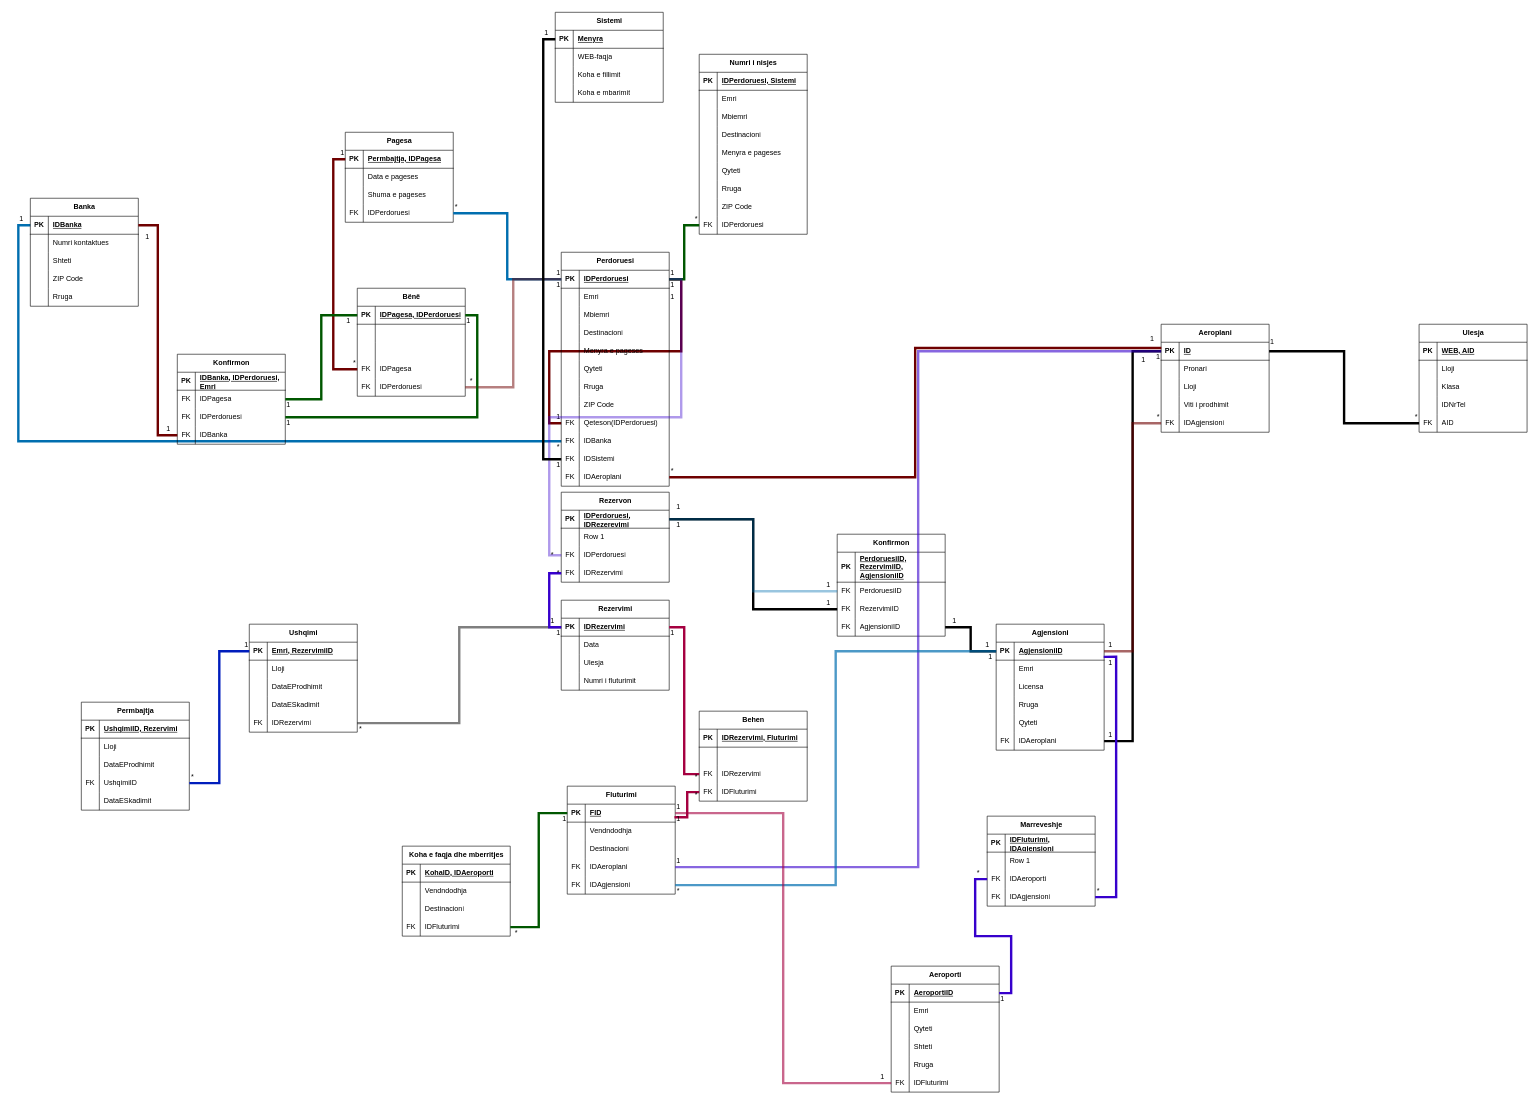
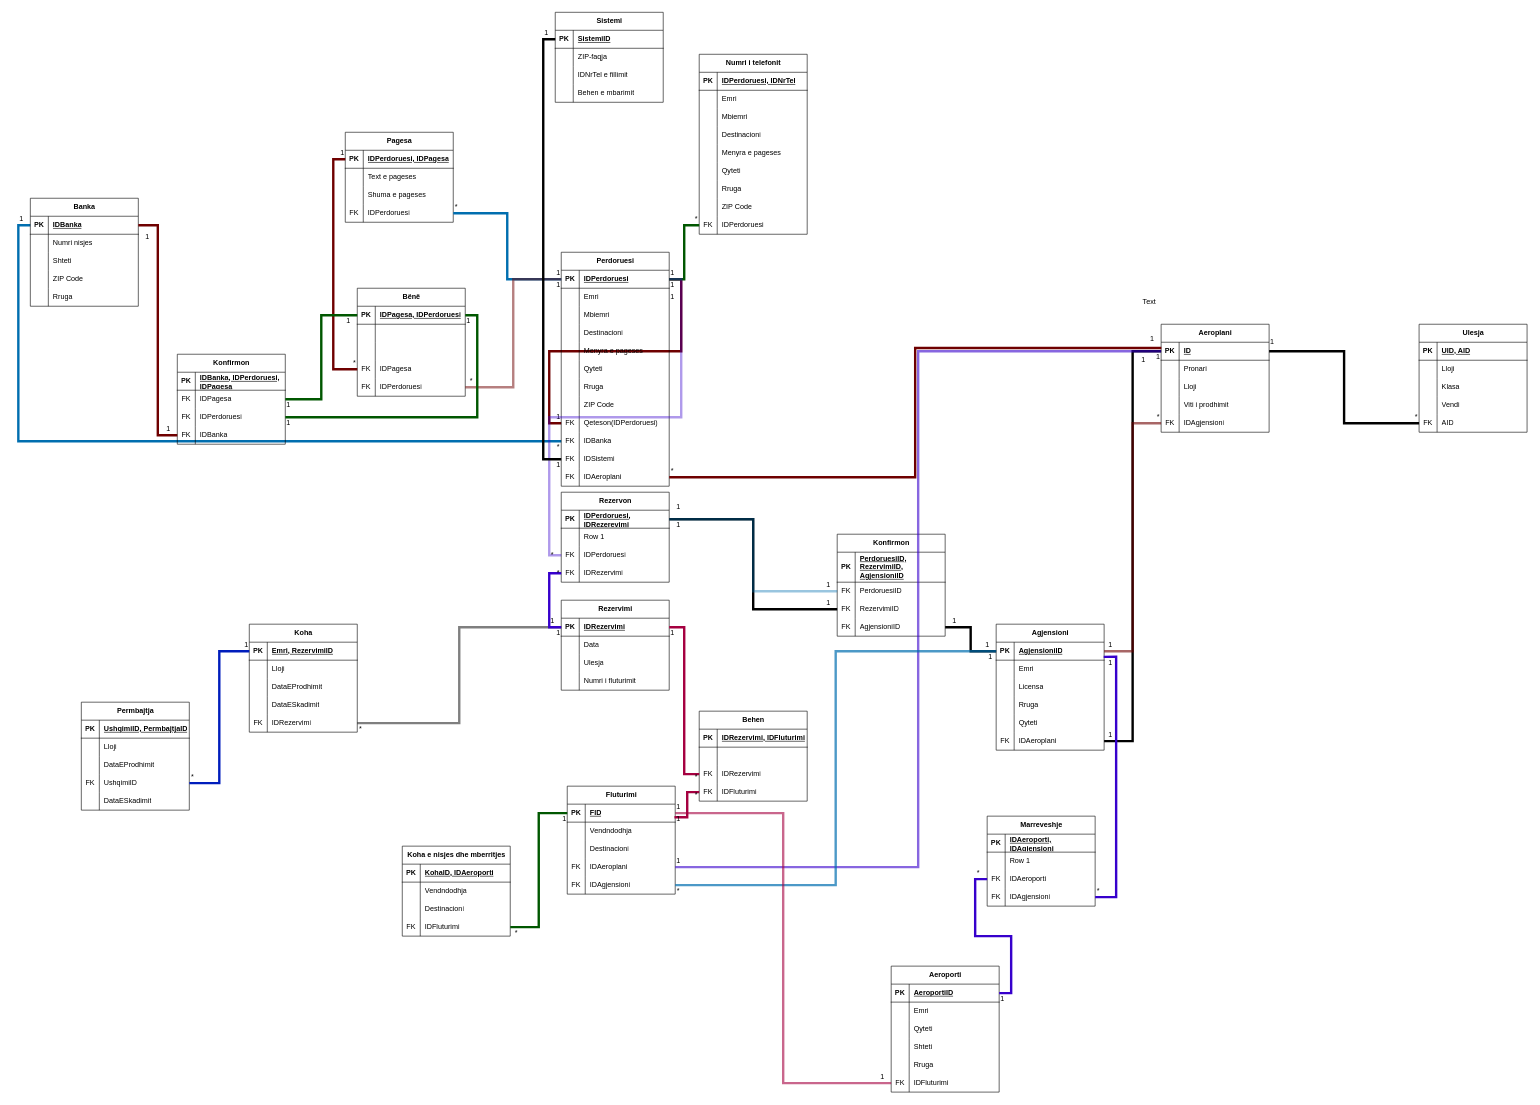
- <mxCell id="266" value="Menyra" style="shape=partialRectangle;connectable=0;fillColor=none;top=0;left=0;bottom=0;right=0;align=left;spacingLeft=6;fontStyle=5;overflow=hidden;whiteSpace=wrap;html=1;" vertex="1" parent="264"><mxGeometry x="30" width="150" height="30" as="geometry"><mxRectangle width="150" height="30" as="alternateBounds" /></mxGeometry></mxCell>
+ <mxCell id="266" value="SistemiID" style="shape=partialRectangle;connectable=0;fillColor=none;top=0;left=0;bottom=0;right=0;align=left;spacingLeft=6;fontStyle=5;overflow=hidden;whiteSpace=wrap;html=1;" vertex="1" parent="264"><mxGeometry x="30" width="150" height="30" as="geometry"><mxRectangle width="150" height="30" as="alternateBounds" /></mxGeometry></mxCell>
- <mxCell id="269" value="WEB-faqja" style="shape=partialRectangle;connectable=0;fillColor=none;top=0;left=0;bottom=0;right=0;align=left;spacingLeft=6;overflow=hidden;whiteSpace=wrap;html=1;" vertex="1" parent="267"><mxGeometry x="30" width="150" height="30" as="geometry"><mxRectangle width="150" height="30" as="alternateBounds" /></mxGeometry></mxCell>
+ <mxCell id="269" value="ZIP-faqja" style="shape=partialRectangle;connectable=0;fillColor=none;top=0;left=0;bottom=0;right=0;align=left;spacingLeft=6;overflow=hidden;whiteSpace=wrap;html=1;" vertex="1" parent="267"><mxGeometry x="30" width="150" height="30" as="geometry"><mxRectangle width="150" height="30" as="alternateBounds" /></mxGeometry></mxCell>
- <mxCell id="42" value="Numri i nisjes" style="shape=table;startSize=30;container=1;collapsible=1;childLayout=tableLayout;fixedRows=1;rowLines=0;fontStyle=1;align=center;resizeLast=1;html=1;" vertex="1" parent="1"><mxGeometry x="1165" y="90" width="180" height="300" as="geometry" /></mxCell>
+ <mxCell id="42" value="Numri i telefonit" style="shape=table;startSize=30;container=1;collapsible=1;childLayout=tableLayout;fixedRows=1;rowLines=0;fontStyle=1;align=center;resizeLast=1;html=1;" vertex="1" parent="1"><mxGeometry x="1165" y="90" width="180" height="300" as="geometry" /></mxCell>
- <mxCell id="272" value="Koha e fillimit" style="shape=partialRectangle;connectable=0;fillColor=none;top=0;left=0;bottom=0;right=0;align=left;spacingLeft=6;overflow=hidden;whiteSpace=wrap;html=1;" vertex="1" parent="270"><mxGeometry x="30" width="150" height="30" as="geometry"><mxRectangle width="150" height="30" as="alternateBounds" /></mxGeometry></mxCell>
+ <mxCell id="272" value="IDNrTel e fillimit" style="shape=partialRectangle;connectable=0;fillColor=none;top=0;left=0;bottom=0;right=0;align=left;spacingLeft=6;overflow=hidden;whiteSpace=wrap;html=1;" vertex="1" parent="270"><mxGeometry x="30" width="150" height="30" as="geometry"><mxRectangle width="150" height="30" as="alternateBounds" /></mxGeometry></mxCell>
- <mxCell id="45" value="IDPerdoruesi, Sistemi" style="shape=partialRectangle;connectable=0;fillColor=none;top=0;left=0;bottom=0;right=0;align=left;spacingLeft=6;fontStyle=5;overflow=hidden;whiteSpace=wrap;html=1;" vertex="1" parent="43"><mxGeometry x="30" width="150" height="30" as="geometry"><mxRectangle width="150" height="30" as="alternateBounds" /></mxGeometry></mxCell>
+ <mxCell id="45" value="IDPerdoruesi, IDNrTel" style="shape=partialRectangle;connectable=0;fillColor=none;top=0;left=0;bottom=0;right=0;align=left;spacingLeft=6;fontStyle=5;overflow=hidden;whiteSpace=wrap;html=1;" vertex="1" parent="43"><mxGeometry x="30" width="150" height="30" as="geometry"><mxRectangle width="150" height="30" as="alternateBounds" /></mxGeometry></mxCell>
- <mxCell id="275" value="Koha e mbarimit" style="shape=partialRectangle;connectable=0;fillColor=none;top=0;left=0;bottom=0;right=0;align=left;spacingLeft=6;overflow=hidden;whiteSpace=wrap;html=1;" vertex="1" parent="273"><mxGeometry x="30" width="150" height="30" as="geometry"><mxRectangle width="150" height="30" as="alternateBounds" /></mxGeometry></mxCell>
+ <mxCell id="275" value="Behen e mbarimit" style="shape=partialRectangle;connectable=0;fillColor=none;top=0;left=0;bottom=0;right=0;align=left;spacingLeft=6;overflow=hidden;whiteSpace=wrap;html=1;" vertex="1" parent="273"><mxGeometry x="30" width="150" height="30" as="geometry"><mxRectangle width="150" height="30" as="alternateBounds" /></mxGeometry></mxCell>
- <mxCell id="76" value="Permbajtja, IDPagesa" style="shape=partialRectangle;connectable=0;fillColor=none;top=0;left=0;bottom=0;right=0;align=left;spacingLeft=6;fontStyle=5;overflow=hidden;whiteSpace=wrap;html=1;" vertex="1" parent="74"><mxGeometry x="30" width="150" height="30" as="geometry"><mxRectangle width="150" height="30" as="alternateBounds" /></mxGeometry></mxCell>
+ <mxCell id="76" value="IDPerdoruesi, IDPagesa" style="shape=partialRectangle;connectable=0;fillColor=none;top=0;left=0;bottom=0;right=0;align=left;spacingLeft=6;fontStyle=5;overflow=hidden;whiteSpace=wrap;html=1;" vertex="1" parent="74"><mxGeometry x="30" width="150" height="30" as="geometry"><mxRectangle width="150" height="30" as="alternateBounds" /></mxGeometry></mxCell>
- <mxCell id="79" value="Data e pageses" style="shape=partialRectangle;connectable=0;fillColor=none;top=0;left=0;bottom=0;right=0;align=left;spacingLeft=6;overflow=hidden;whiteSpace=wrap;html=1;" vertex="1" parent="77"><mxGeometry x="30" width="150" height="30" as="geometry"><mxRectangle width="150" height="30" as="alternateBounds" /></mxGeometry></mxCell>
+ <mxCell id="79" value="Text e pageses" style="shape=partialRectangle;connectable=0;fillColor=none;top=0;left=0;bottom=0;right=0;align=left;spacingLeft=6;overflow=hidden;whiteSpace=wrap;html=1;" vertex="1" parent="77"><mxGeometry x="30" width="150" height="30" as="geometry"><mxRectangle width="150" height="30" as="alternateBounds" /></mxGeometry></mxCell>
- <mxCell id="97" value="Numri kontaktues" style="shape=partialRectangle;connectable=0;fillColor=none;top=0;left=0;bottom=0;right=0;align=left;spacingLeft=6;overflow=hidden;whiteSpace=wrap;html=1;" vertex="1" parent="95"><mxGeometry x="30" width="150" height="30" as="geometry"><mxRectangle width="150" height="30" as="alternateBounds" /></mxGeometry></mxCell>
+ <mxCell id="97" value="Numri nisjes" style="shape=partialRectangle;connectable=0;fillColor=none;top=0;left=0;bottom=0;right=0;align=left;spacingLeft=6;overflow=hidden;whiteSpace=wrap;html=1;" vertex="1" parent="95"><mxGeometry x="30" width="150" height="30" as="geometry"><mxRectangle width="150" height="30" as="alternateBounds" /></mxGeometry></mxCell>
+ <mxCell id="375" value="Text" style="text;html=1;align=center;verticalAlign=middle;resizable=0;points=[];autosize=1;strokeColor=none;fillColor=none;" vertex="1" parent="1"><mxGeometry x="1890" y="488" width="50" height="30" as="geometry" /></mxCell>
- <mxCell id="349" value="WEB, AID" style="shape=partialRectangle;connectable=0;fillColor=none;top=0;left=0;bottom=0;right=0;align=left;spacingLeft=6;fontStyle=5;overflow=hidden;whiteSpace=wrap;html=1;" vertex="1" parent="347"><mxGeometry x="30" width="150" height="30" as="geometry"><mxRectangle width="150" height="30" as="alternateBounds" /></mxGeometry></mxCell>
+ <mxCell id="349" value="UID, AID" style="shape=partialRectangle;connectable=0;fillColor=none;top=0;left=0;bottom=0;right=0;align=left;spacingLeft=6;fontStyle=5;overflow=hidden;whiteSpace=wrap;html=1;" vertex="1" parent="347"><mxGeometry x="30" width="150" height="30" as="geometry"><mxRectangle width="150" height="30" as="alternateBounds" /></mxGeometry></mxCell>
- <mxCell id="132" value="IDBanka, IDPerdoruesi, Emri" style="shape=partialRectangle;connectable=0;fillColor=none;top=0;left=0;bottom=0;right=0;align=left;spacingLeft=6;fontStyle=5;overflow=hidden;whiteSpace=wrap;html=1;" vertex="1" parent="130"><mxGeometry x="30" width="150" height="30" as="geometry"><mxRectangle width="150" height="30" as="alternateBounds" /></mxGeometry></mxCell>
+ <mxCell id="132" value="IDBanka, IDPerdoruesi, IDPagesa" style="shape=partialRectangle;connectable=0;fillColor=none;top=0;left=0;bottom=0;right=0;align=left;spacingLeft=6;fontStyle=5;overflow=hidden;whiteSpace=wrap;html=1;" vertex="1" parent="130"><mxGeometry x="30" width="150" height="30" as="geometry"><mxRectangle width="150" height="30" as="alternateBounds" /></mxGeometry></mxCell>
- <mxCell id="358" value="IDNrTel" style="shape=partialRectangle;connectable=0;fillColor=none;top=0;left=0;bottom=0;right=0;align=left;spacingLeft=6;overflow=hidden;whiteSpace=wrap;html=1;" vertex="1" parent="356"><mxGeometry x="30" width="150" height="30" as="geometry"><mxRectangle width="150" height="30" as="alternateBounds" /></mxGeometry></mxCell>
+ <mxCell id="358" value="Vendi" style="shape=partialRectangle;connectable=0;fillColor=none;top=0;left=0;bottom=0;right=0;align=left;spacingLeft=6;overflow=hidden;whiteSpace=wrap;html=1;" vertex="1" parent="356"><mxGeometry x="30" width="150" height="30" as="geometry"><mxRectangle width="150" height="30" as="alternateBounds" /></mxGeometry></mxCell>
- <mxCell id="226" value="Ushqimi" style="shape=table;startSize=30;container=1;collapsible=1;childLayout=tableLayout;fixedRows=1;rowLines=0;fontStyle=1;align=center;resizeLast=1;html=1;" vertex="1" parent="1"><mxGeometry x="415" y="1040" width="180" height="180" as="geometry" /></mxCell>
+ <mxCell id="226" value="Koha" style="shape=table;startSize=30;container=1;collapsible=1;childLayout=tableLayout;fixedRows=1;rowLines=0;fontStyle=1;align=center;resizeLast=1;html=1;" vertex="1" parent="1"><mxGeometry x="415" y="1040" width="180" height="180" as="geometry" /></mxCell>
- <mxCell id="245" value="UshqimiID, Rezervimi" style="shape=partialRectangle;connectable=0;fillColor=none;top=0;left=0;bottom=0;right=0;align=left;spacingLeft=6;fontStyle=5;overflow=hidden;whiteSpace=wrap;html=1;" vertex="1" parent="243"><mxGeometry x="30" width="150" height="30" as="geometry"><mxRectangle width="150" height="30" as="alternateBounds" /></mxGeometry></mxCell>
+ <mxCell id="245" value="UshqimiID, PermbajtjaID" style="shape=partialRectangle;connectable=0;fillColor=none;top=0;left=0;bottom=0;right=0;align=left;spacingLeft=6;fontStyle=5;overflow=hidden;whiteSpace=wrap;html=1;" vertex="1" parent="243"><mxGeometry x="30" width="150" height="30" as="geometry"><mxRectangle width="150" height="30" as="alternateBounds" /></mxGeometry></mxCell>
- <mxCell id="314" value="IDRezervimi, Fluturimi" style="shape=partialRectangle;connectable=0;fillColor=none;top=0;left=0;bottom=0;right=0;align=left;spacingLeft=6;fontStyle=5;overflow=hidden;whiteSpace=wrap;html=1;" vertex="1" parent="312"><mxGeometry x="30" width="150" height="30" as="geometry"><mxRectangle width="150" height="30" as="alternateBounds" /></mxGeometry></mxCell>
+ <mxCell id="314" value="IDRezervimi, IDFluturimi" style="shape=partialRectangle;connectable=0;fillColor=none;top=0;left=0;bottom=0;right=0;align=left;spacingLeft=6;fontStyle=5;overflow=hidden;whiteSpace=wrap;html=1;" vertex="1" parent="312"><mxGeometry x="30" width="150" height="30" as="geometry"><mxRectangle width="150" height="30" as="alternateBounds" /></mxGeometry></mxCell>
- <mxCell id="406" value="IDFluturimi, IDAgjensioni" style="shape=partialRectangle;connectable=0;fillColor=none;top=0;left=0;bottom=0;right=0;align=left;spacingLeft=6;fontStyle=5;overflow=hidden;whiteSpace=wrap;html=1;" vertex="1" parent="404"><mxGeometry x="30" width="150" height="30" as="geometry"><mxRectangle width="150" height="30" as="alternateBounds" /></mxGeometry></mxCell>
+ <mxCell id="406" value="IDAeroporti, IDAgjensioni" style="shape=partialRectangle;connectable=0;fillColor=none;top=0;left=0;bottom=0;right=0;align=left;spacingLeft=6;fontStyle=5;overflow=hidden;whiteSpace=wrap;html=1;" vertex="1" parent="404"><mxGeometry x="30" width="150" height="30" as="geometry"><mxRectangle width="150" height="30" as="alternateBounds" /></mxGeometry></mxCell>
- <mxCell id="295" value="Koha e faqja dhe mberritjes" style="shape=table;startSize=30;container=1;collapsible=1;childLayout=tableLayout;fixedRows=1;rowLines=0;fontStyle=1;align=center;resizeLast=1;html=1;" vertex="1" parent="1"><mxGeometry x="670" y="1410" width="180" height="150" as="geometry" /></mxCell>
+ <mxCell id="295" value="Koha e nisjes dhe mberritjes" style="shape=table;startSize=30;container=1;collapsible=1;childLayout=tableLayout;fixedRows=1;rowLines=0;fontStyle=1;align=center;resizeLast=1;html=1;" vertex="1" parent="1"><mxGeometry x="670" y="1410" width="180" height="150" as="geometry" /></mxCell>
